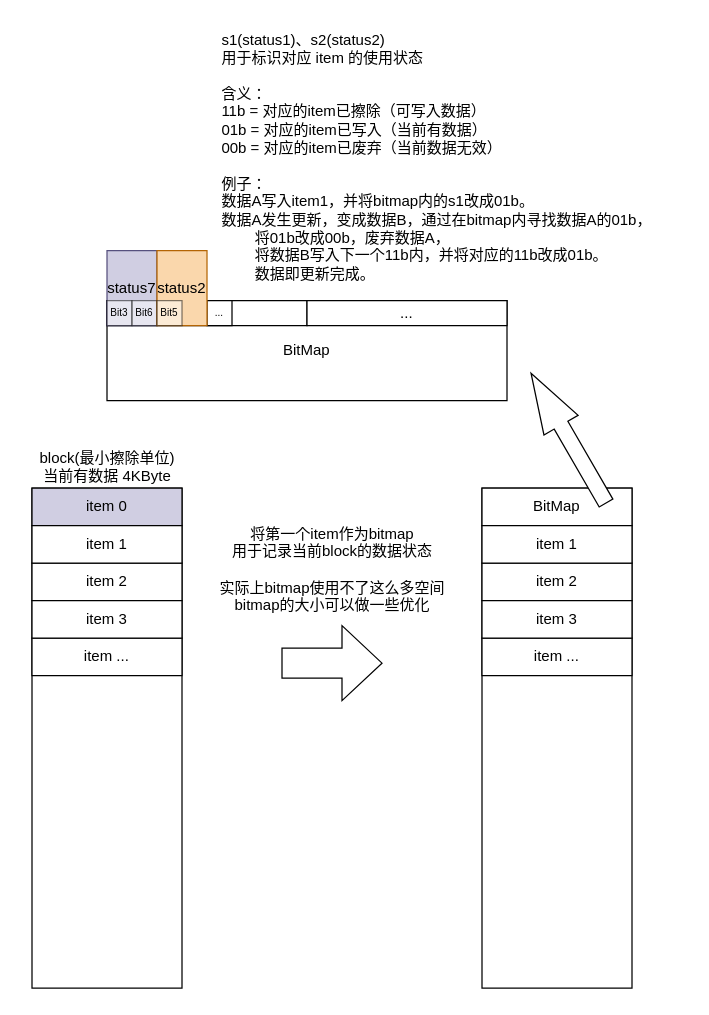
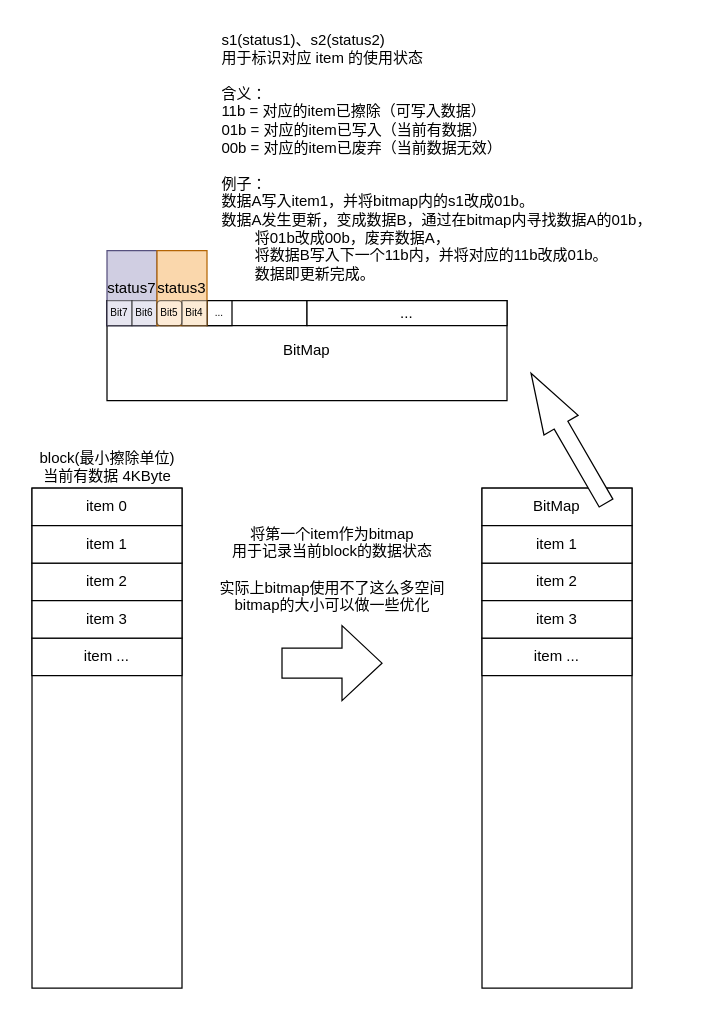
- <mxCell id="25" value="status2" style="whiteSpace=wrap;html=1;fillColor=#fad7ac;strokeColor=#b46504;" vertex="1" parent="1"><mxGeometry x="125" y="200" width="40" height="60" as="geometry" /></mxCell>
+ <mxCell id="25" value="status3" style="whiteSpace=wrap;html=1;fillColor=#fad7ac;strokeColor=#b46504;" vertex="1" parent="1"><mxGeometry x="125" y="200" width="40" height="60" as="geometry" /></mxCell>
- <mxCell id="23" value="Bit3" style="whiteSpace=wrap;html=1;fontSize=8;opacity=50;" vertex="1" parent="1"><mxGeometry x="85" y="240" width="20" height="20" as="geometry" /></mxCell>
+ <mxCell id="23" value="Bit7" style="whiteSpace=wrap;html=1;fontSize=8;opacity=50;" vertex="1" parent="1"><mxGeometry x="85" y="240" width="20" height="20" as="geometry" /></mxCell>
- <mxCell id="26" value="Bit5" style="whiteSpace=wrap;html=1;fontSize=8;opacity=50;" vertex="1" parent="1"><mxGeometry x="125" y="240" width="20" height="20" as="geometry" /></mxCell>
+ <mxCell id="26" value="Bit5" style="whiteSpace=wrap;html=1;fontSize=8;opacity=50;rounded=1;" vertex="1" parent="1"><mxGeometry x="125" y="240" width="20" height="20" as="geometry" /></mxCell>
+ <mxCell id="27" value="Bit4" style="whiteSpace=wrap;html=1;fontSize=8;opacity=50;" vertex="1" parent="1"><mxGeometry x="145" y="240" width="20" height="20" as="geometry" /></mxCell>
- <mxCell id="3" value="item 0" style="whiteSpace=wrap;html=1;fillColor=#d0cee2;" vertex="1" parent="1"><mxGeometry x="25" y="390" width="120" height="30" as="geometry" /></mxCell>
+ <mxCell id="3" value="item 0" style="whiteSpace=wrap;html=1;" vertex="1" parent="1"><mxGeometry x="25" y="390" width="120" height="30" as="geometry" /></mxCell>
